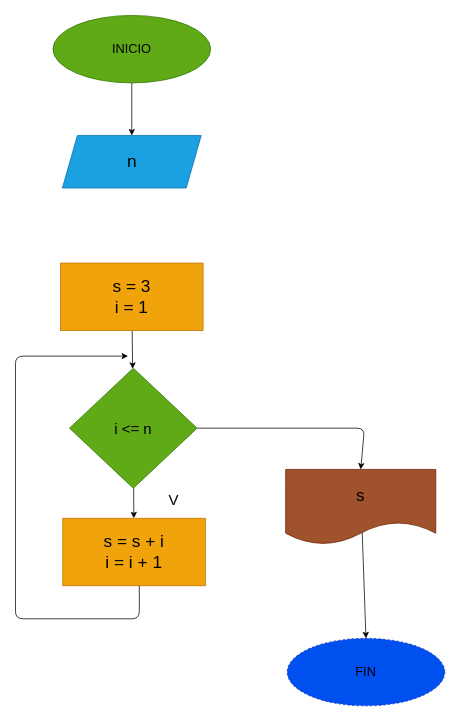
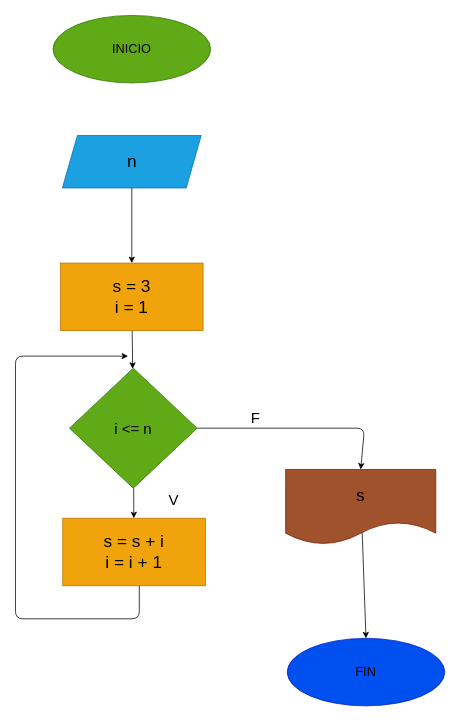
- <mxCell id="2" style="edgeStyle=none;html=1;fontSize=17;" parent="1" source="3" target="5" edge="1"><mxGeometry relative="1" as="geometry" /></mxCell>
+ <mxCell id="4" style="edgeStyle=none;html=1;entryX=0.5;entryY=0;entryDx=0;entryDy=0;fontSize=23;" parent="1" source="5" target="7" edge="1"><mxGeometry relative="1" as="geometry" /></mxCell>
+ <mxCell id="17" value="&lt;font color=&quot;#000000&quot;&gt;F&lt;/font&gt;" style="text;html=1;strokeColor=none;fillColor=none;align=center;verticalAlign=middle;whiteSpace=wrap;rounded=0;fontSize=20;" vertex="1" parent="1"><mxGeometry x="310" y="540" width="60" height="30" as="geometry" /></mxCell>
- <mxCell id="9" value="&lt;p style=&quot;line-height: 90%; font-size: 17px;&quot;&gt;&lt;font color=&quot;#000000&quot;&gt;FIN&lt;/font&gt;&lt;/p&gt;" style="ellipse;whiteSpace=wrap;html=1;fillColor=#0050ef;fontColor=#ffffff;strokeColor=#001DBC;dashed=1;" parent="1" vertex="1"><mxGeometry x="382" y="850" width="210" height="90" as="geometry" /></mxCell>
+ <mxCell id="9" value="&lt;p style=&quot;line-height: 90%; font-size: 17px;&quot;&gt;&lt;font color=&quot;#000000&quot;&gt;FIN&lt;/font&gt;&lt;/p&gt;" style="ellipse;whiteSpace=wrap;html=1;fillColor=#0050ef;fontColor=#ffffff;strokeColor=#001DBC;" parent="1" vertex="1"><mxGeometry x="382" y="850" width="210" height="90" as="geometry" /></mxCell>
